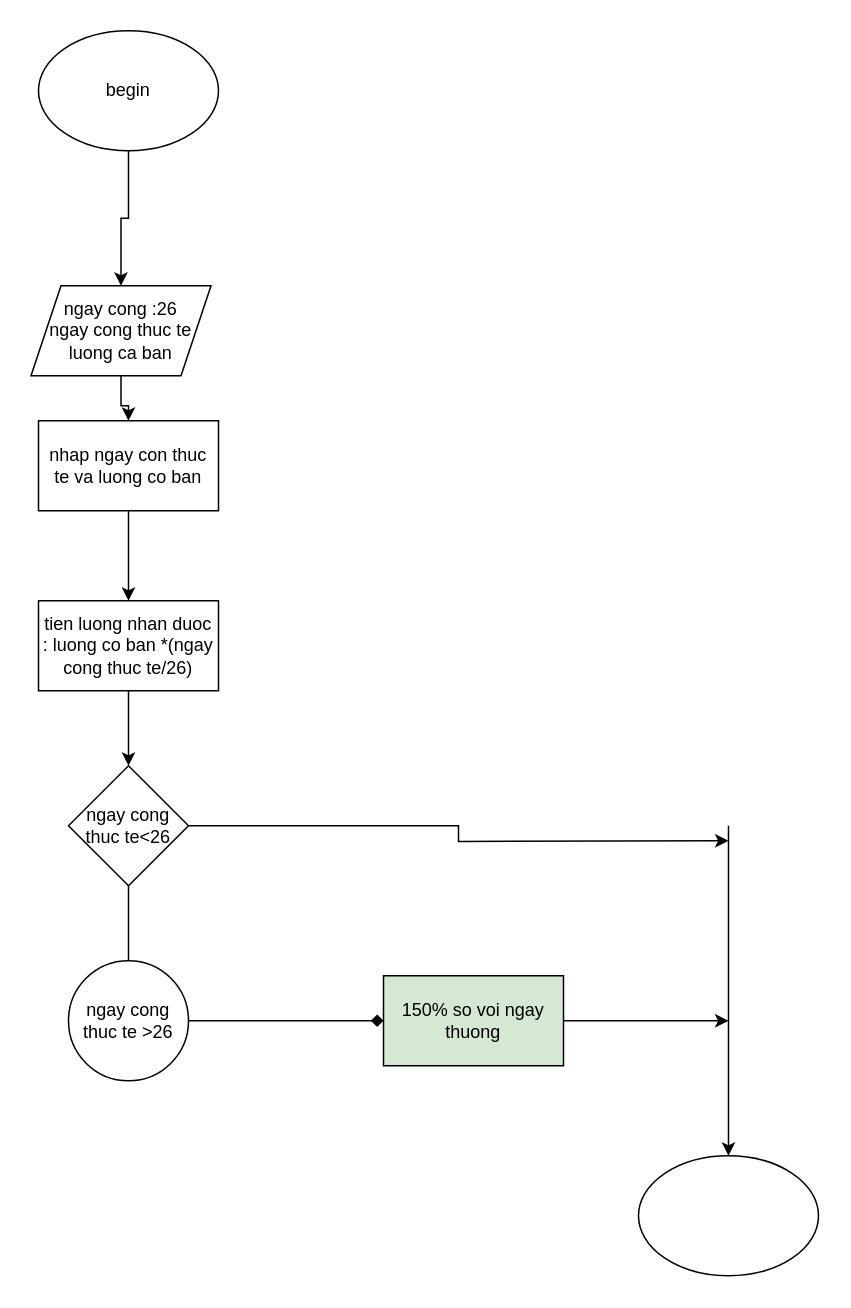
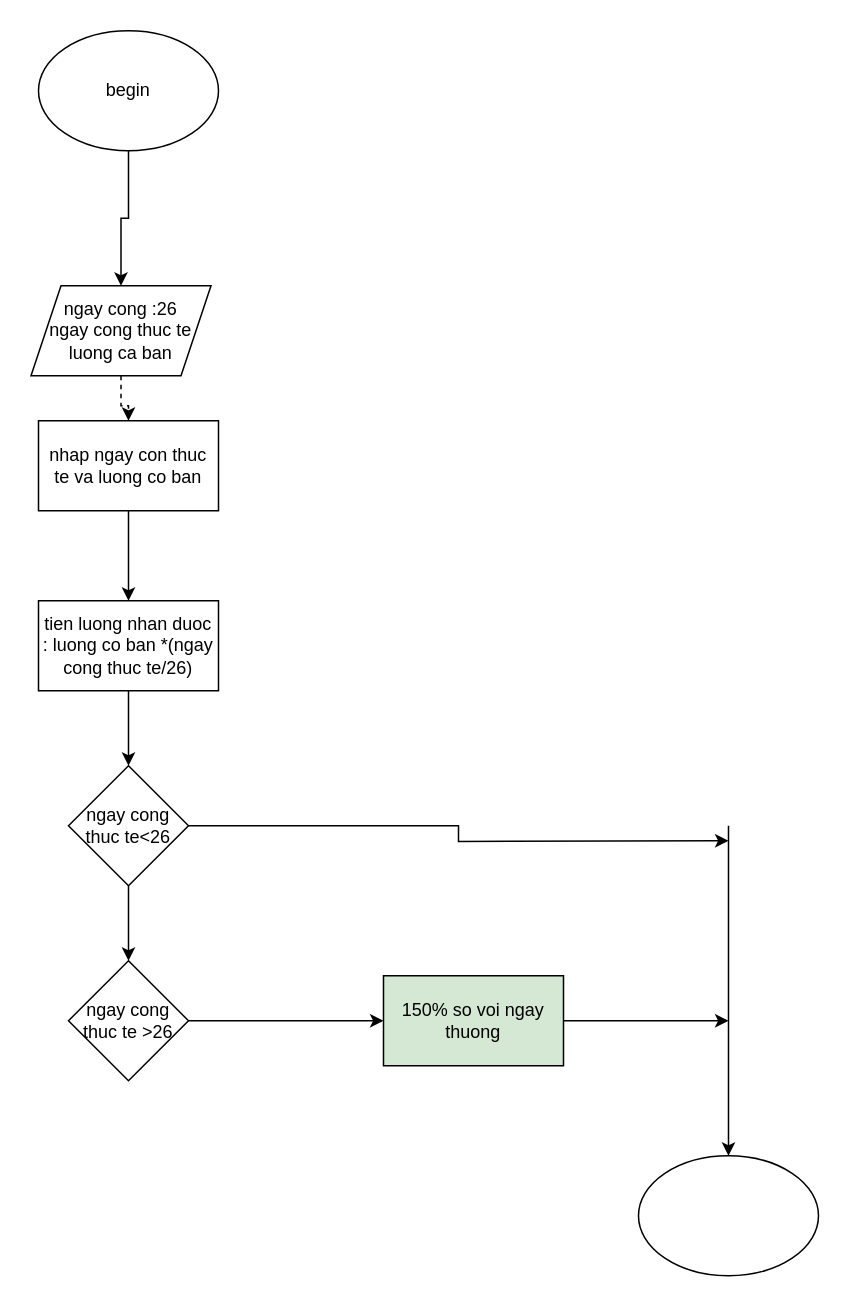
- <mxCell id="4" style="edgeStyle=orthogonalEdgeStyle;rounded=0;orthogonalLoop=1;jettySize=auto;html=1;" edge="1" parent="1" source="5" target="7"><mxGeometry relative="1" as="geometry"><mxPoint x="85" y="310" as="targetPoint" /></mxGeometry></mxCell>
+ <mxCell id="4" style="edgeStyle=orthogonalEdgeStyle;rounded=0;orthogonalLoop=1;jettySize=auto;html=1;dashed=1;" edge="1" parent="1" source="5" target="7"><mxGeometry relative="1" as="geometry"><mxPoint x="85" y="310" as="targetPoint" /></mxGeometry></mxCell>
- <mxCell id="11" style="edgeStyle=orthogonalEdgeStyle;rounded=0;orthogonalLoop=1;jettySize=auto;html=1;endArrow=none;" edge="1" parent="1" source="12" target="14"><mxGeometry relative="1" as="geometry"><mxPoint x="85" y="680" as="targetPoint" /></mxGeometry></mxCell>
+ <mxCell id="11" style="edgeStyle=orthogonalEdgeStyle;rounded=0;orthogonalLoop=1;jettySize=auto;html=1;" edge="1" parent="1" source="12" target="14"><mxGeometry relative="1" as="geometry"><mxPoint x="85" y="680" as="targetPoint" /></mxGeometry></mxCell>
- <mxCell id="14" value="ngay cong thuc te &amp;gt;26" style="ellipse;whiteSpace=wrap;html=1;" vertex="1" parent="1"><mxGeometry x="45" y="640" width="80" height="80" as="geometry" /></mxCell>
+ <mxCell id="14" value="ngay cong thuc te &amp;gt;26" style="rhombus;whiteSpace=wrap;html=1;" vertex="1" parent="1"><mxGeometry x="45" y="640" width="80" height="80" as="geometry" /></mxCell>
- <mxCell id="13" style="edgeStyle=orthogonalEdgeStyle;rounded=0;orthogonalLoop=1;jettySize=auto;html=1;endArrow=diamond;" edge="1" parent="1" source="14" target="16"><mxGeometry relative="1" as="geometry"><mxPoint x="285" y="680" as="targetPoint" /></mxGeometry></mxCell>
+ <mxCell id="13" style="edgeStyle=orthogonalEdgeStyle;rounded=0;orthogonalLoop=1;jettySize=auto;html=1;" edge="1" parent="1" source="14" target="16"><mxGeometry relative="1" as="geometry"><mxPoint x="285" y="680" as="targetPoint" /></mxGeometry></mxCell>
